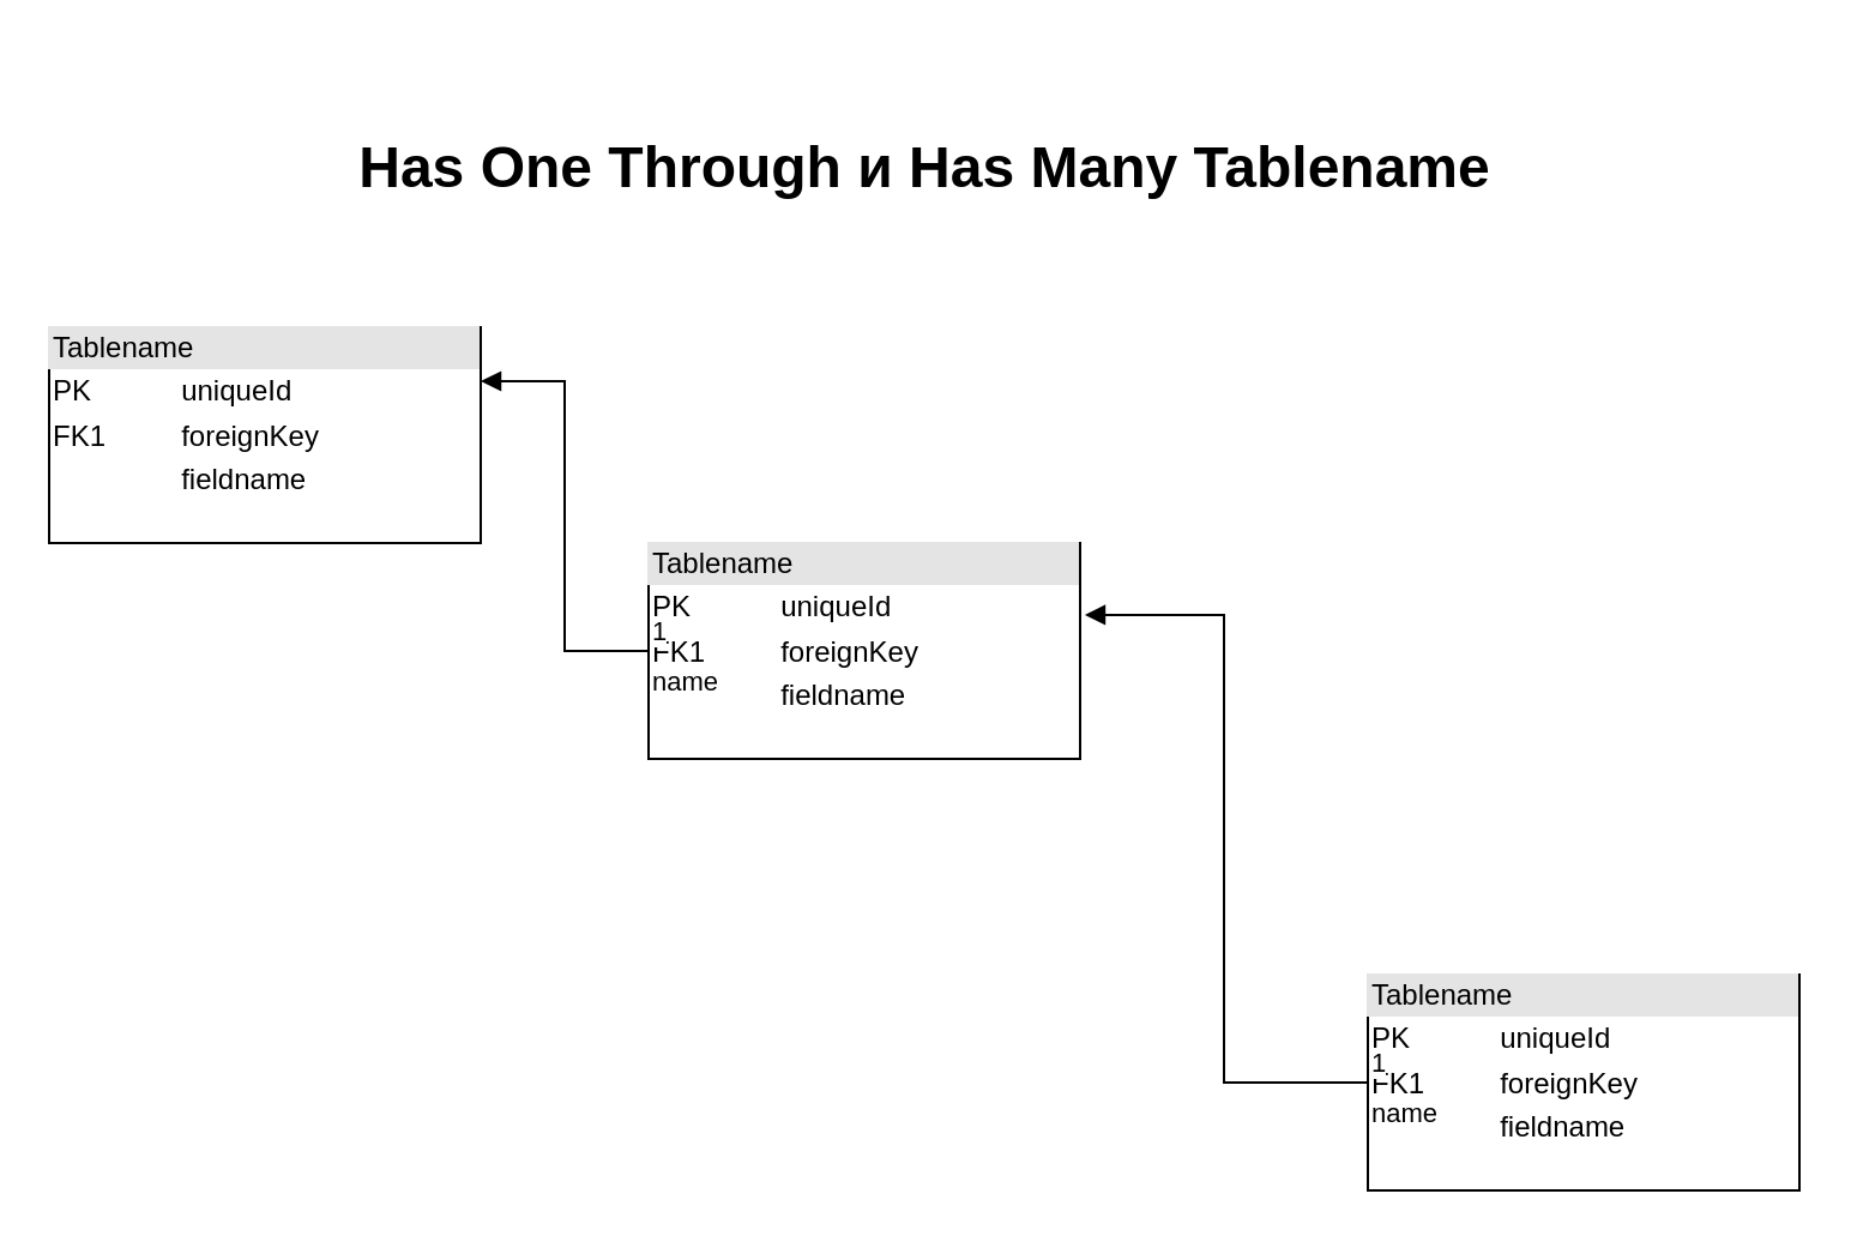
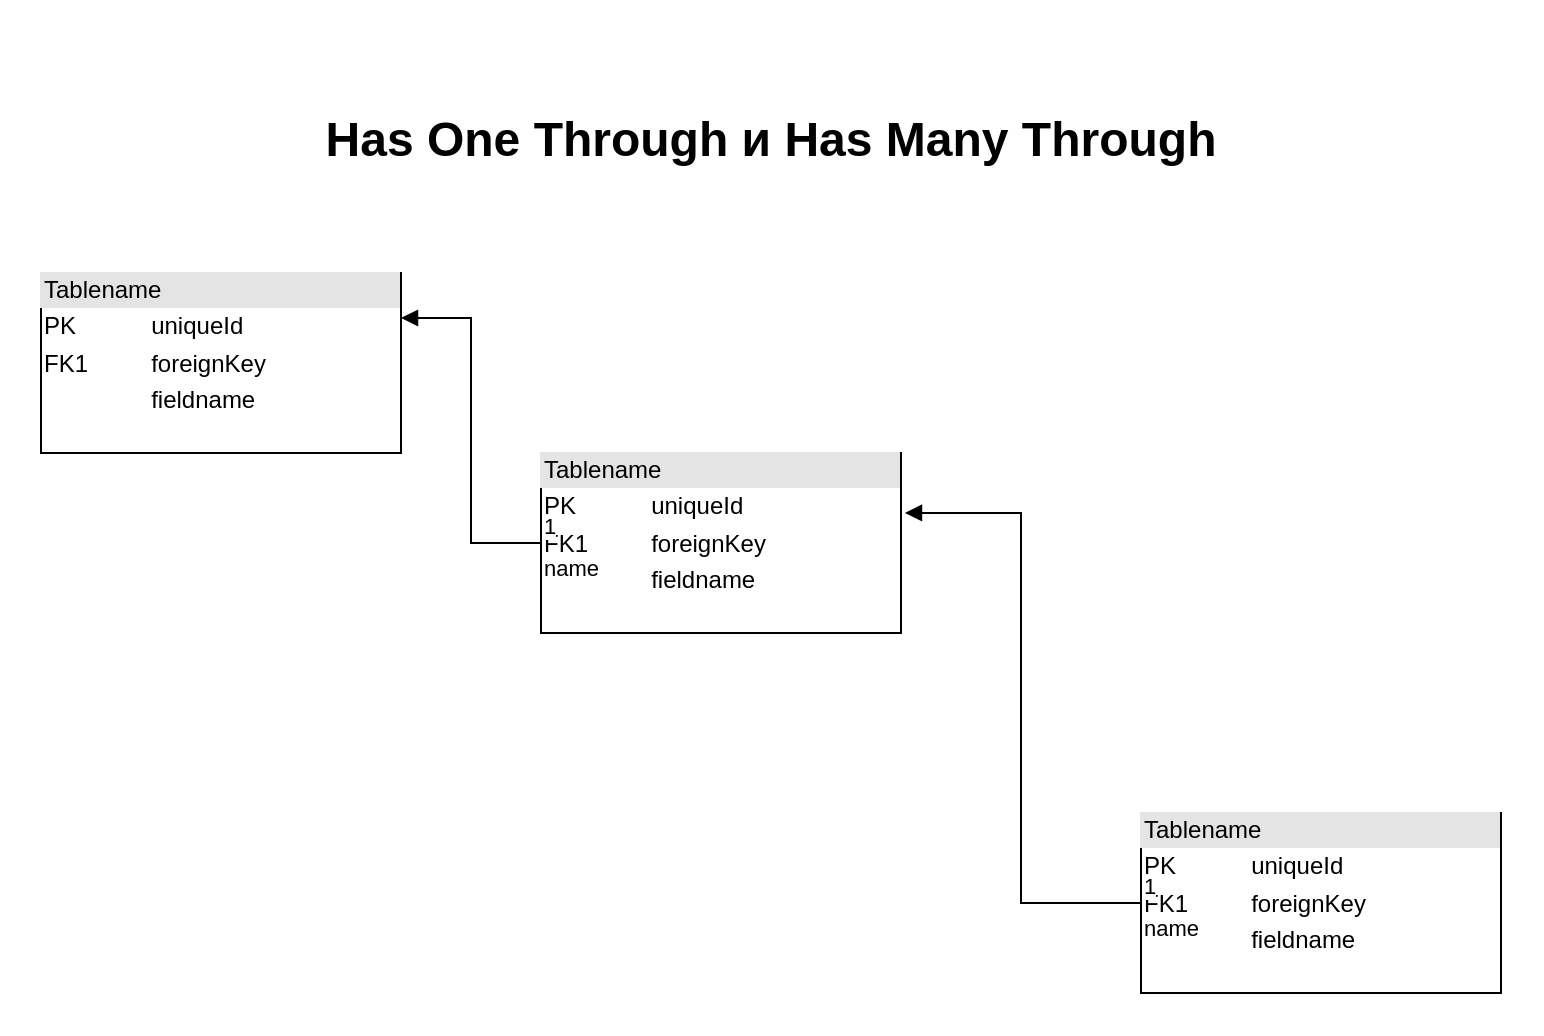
- <mxCell id="9" value="&lt;h1 style=&quot;&quot; class=&quot;title style-scope ytd-video-primary-info-renderer&quot;&gt;&lt;font style=&quot;font-size: 24px;&quot;&gt;Has One Through и Has Many Tablename&lt;/font&gt;&lt;/h1&gt;" style="text;strokeColor=none;fillColor=none;html=1;fontSize=24;fontStyle=1;verticalAlign=middle;align=center;" vertex="1" parent="1"><mxGeometry x="50" y="20" width="670" height="30" as="geometry" /></mxCell>
+ <mxCell id="9" value="&lt;h1 style=&quot;&quot; class=&quot;title style-scope ytd-video-primary-info-renderer&quot;&gt;&lt;font style=&quot;font-size: 24px;&quot;&gt;Has One Through и Has Many Through&lt;/font&gt;&lt;/h1&gt;" style="text;strokeColor=none;fillColor=none;html=1;fontSize=24;fontStyle=1;verticalAlign=middle;align=center;" vertex="1" parent="1"><mxGeometry x="50" y="20" width="670" height="30" as="geometry" /></mxCell>
